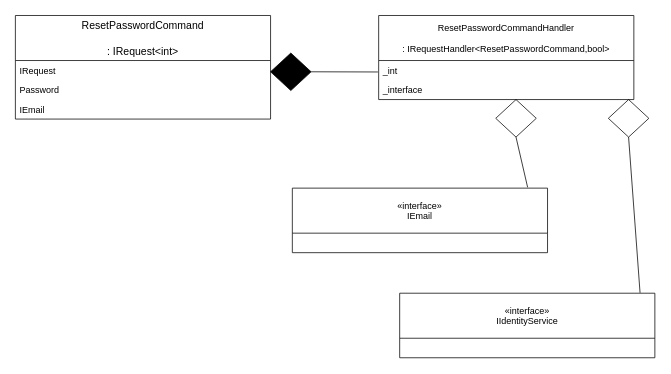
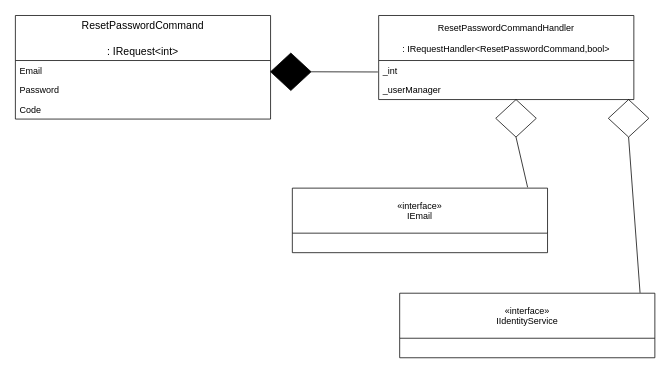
- <mxCell id="9" value="IRequest" style="text;strokeColor=none;fillColor=none;align=left;verticalAlign=top;spacingLeft=4;spacingRight=4;overflow=hidden;rotatable=0;points=[[0,0.5],[1,0.5]];portConstraint=eastwest;" vertex="1" parent="8"><mxGeometry y="60" width="340" height="26" as="geometry" /></mxCell>
+ <mxCell id="9" value="Email" style="text;strokeColor=none;fillColor=none;align=left;verticalAlign=top;spacingLeft=4;spacingRight=4;overflow=hidden;rotatable=0;points=[[0,0.5],[1,0.5]];portConstraint=eastwest;" vertex="1" parent="8"><mxGeometry y="60" width="340" height="26" as="geometry" /></mxCell>
- <mxCell id="14" value="_interface" style="text;strokeColor=none;fillColor=none;align=left;verticalAlign=top;spacingLeft=4;spacingRight=4;overflow=hidden;rotatable=0;points=[[0,0.5],[1,0.5]];portConstraint=eastwest;" vertex="1" parent="12"><mxGeometry y="86" width="340" height="26" as="geometry" /></mxCell>
+ <mxCell id="14" value="_userManager" style="text;strokeColor=none;fillColor=none;align=left;verticalAlign=top;spacingLeft=4;spacingRight=4;overflow=hidden;rotatable=0;points=[[0,0.5],[1,0.5]];portConstraint=eastwest;" vertex="1" parent="12"><mxGeometry y="86" width="340" height="26" as="geometry" /></mxCell>
- <mxCell id="11" value="IEmail" style="text;strokeColor=none;fillColor=none;align=left;verticalAlign=top;spacingLeft=4;spacingRight=4;overflow=hidden;rotatable=0;points=[[0,0.5],[1,0.5]];portConstraint=eastwest;" vertex="1" parent="8"><mxGeometry y="112" width="340" height="26" as="geometry" /></mxCell>
+ <mxCell id="11" value="Code" style="text;strokeColor=none;fillColor=none;align=left;verticalAlign=top;spacingLeft=4;spacingRight=4;overflow=hidden;rotatable=0;points=[[0,0.5],[1,0.5]];portConstraint=eastwest;" vertex="1" parent="8"><mxGeometry y="112" width="340" height="26" as="geometry" /></mxCell>
